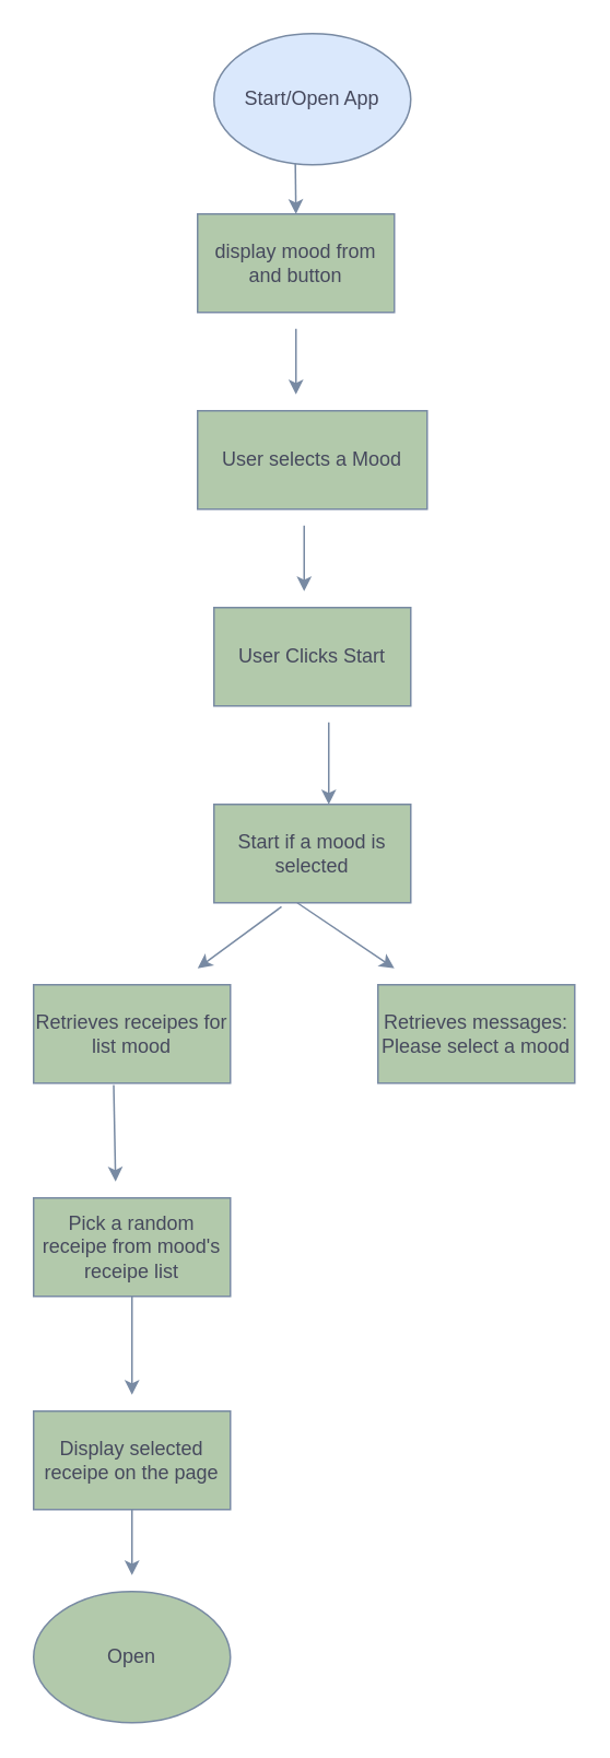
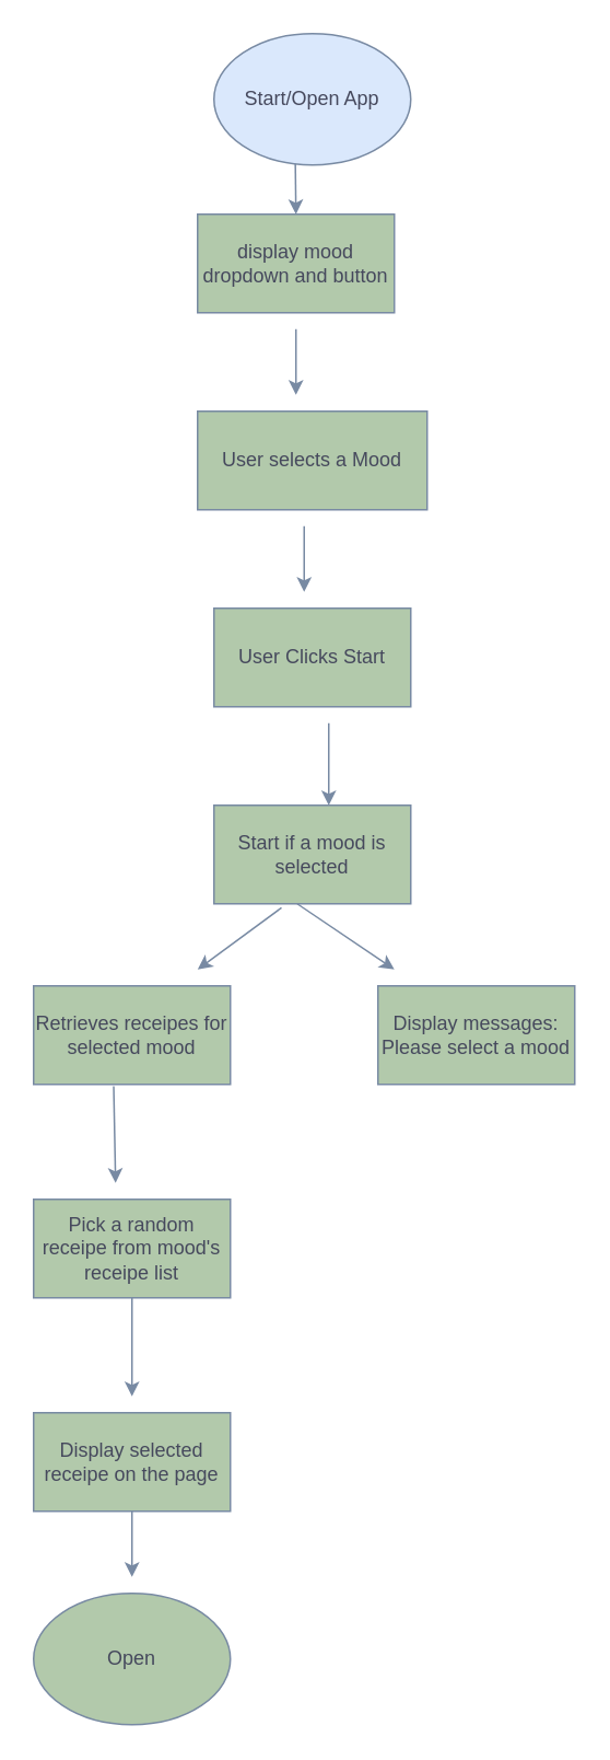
- <mxCell id="3" value="display mood from and button" style="whiteSpace=wrap;html=1;rounded=0;labelBackgroundColor=none;fillColor=#B2C9AB;strokeColor=#788AA3;fontColor=#46495D;" vertex="1" parent="1"><mxGeometry x="120" y="130" width="120" height="60" as="geometry" /></mxCell>
+ <mxCell id="3" value="display mood dropdown and button" style="whiteSpace=wrap;html=1;rounded=0;labelBackgroundColor=none;fillColor=#B2C9AB;strokeColor=#788AA3;fontColor=#46495D;" vertex="1" parent="1"><mxGeometry x="120" y="130" width="120" height="60" as="geometry" /></mxCell>
- <mxCell id="12" value="Retrieves receipes for list mood" style="rounded=0;whiteSpace=wrap;html=1;labelBackgroundColor=none;fillColor=#B2C9AB;strokeColor=#788AA3;fontColor=#46495D;" vertex="1" parent="1"><mxGeometry x="20" y="600" width="120" height="60" as="geometry" /></mxCell>
+ <mxCell id="12" value="Retrieves receipes for selected mood" style="rounded=0;whiteSpace=wrap;html=1;labelBackgroundColor=none;fillColor=#B2C9AB;strokeColor=#788AA3;fontColor=#46495D;" vertex="1" parent="1"><mxGeometry x="20" y="600" width="120" height="60" as="geometry" /></mxCell>
- <mxCell id="13" value="Retrieves messages:&lt;div&gt;Please select a mood&lt;/div&gt;" style="rounded=0;whiteSpace=wrap;html=1;labelBackgroundColor=none;fillColor=#B2C9AB;strokeColor=#788AA3;fontColor=#46495D;" vertex="1" parent="1"><mxGeometry x="230" y="600" width="120" height="60" as="geometry" /></mxCell>
+ <mxCell id="13" value="Display messages:&lt;div&gt;Please select a mood&lt;/div&gt;" style="rounded=0;whiteSpace=wrap;html=1;labelBackgroundColor=none;fillColor=#B2C9AB;strokeColor=#788AA3;fontColor=#46495D;" vertex="1" parent="1"><mxGeometry x="230" y="600" width="120" height="60" as="geometry" /></mxCell>
